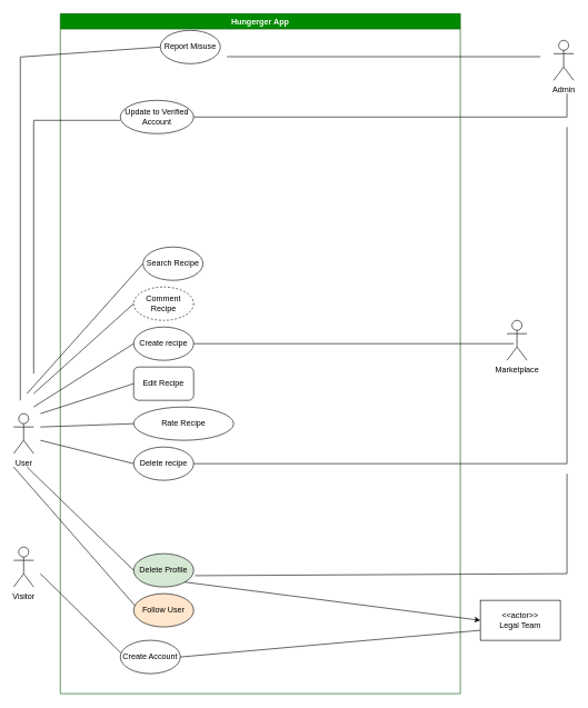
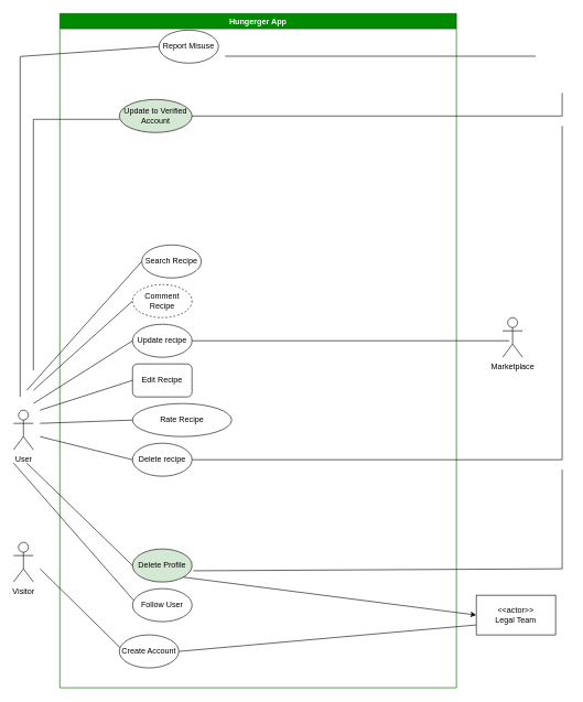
- <mxCell id="19" value="Admin" style="shape=umlActor;verticalLabelPosition=bottom;verticalAlign=top;html=1;" vertex="1" parent="1"><mxGeometry x="830" y="60" width="30" height="60" as="geometry" /></mxCell>
- <mxCell id="14" value="Update to Verified Account" style="ellipse;whiteSpace=wrap;html=1;" vertex="1" parent="4"><mxGeometry x="90" y="130" width="110" height="50" as="geometry" /></mxCell>
+ <mxCell id="14" value="Update to Verified Account" style="ellipse;whiteSpace=wrap;html=1;fillColor=#d5e8d4;" vertex="1" parent="4"><mxGeometry x="90" y="130" width="110" height="50" as="geometry" /></mxCell>
- <mxCell id="6" value="Create recipe" style="ellipse;whiteSpace=wrap;html=1;" vertex="1" parent="4"><mxGeometry x="110" y="470" width="90" height="50" as="geometry" /></mxCell>
+ <mxCell id="6" value="Update recipe" style="ellipse;whiteSpace=wrap;html=1;" vertex="1" parent="4"><mxGeometry x="110" y="470" width="90" height="50" as="geometry" /></mxCell>
- <mxCell id="15" value="Follow User" style="ellipse;whiteSpace=wrap;html=1;fillColor=#ffe6cc;" vertex="1" parent="4"><mxGeometry x="110" y="870" width="90" height="50" as="geometry" /></mxCell>
+ <mxCell id="15" value="Follow User" style="ellipse;whiteSpace=wrap;html=1;" vertex="1" parent="4"><mxGeometry x="110" y="870" width="90" height="50" as="geometry" /></mxCell>
